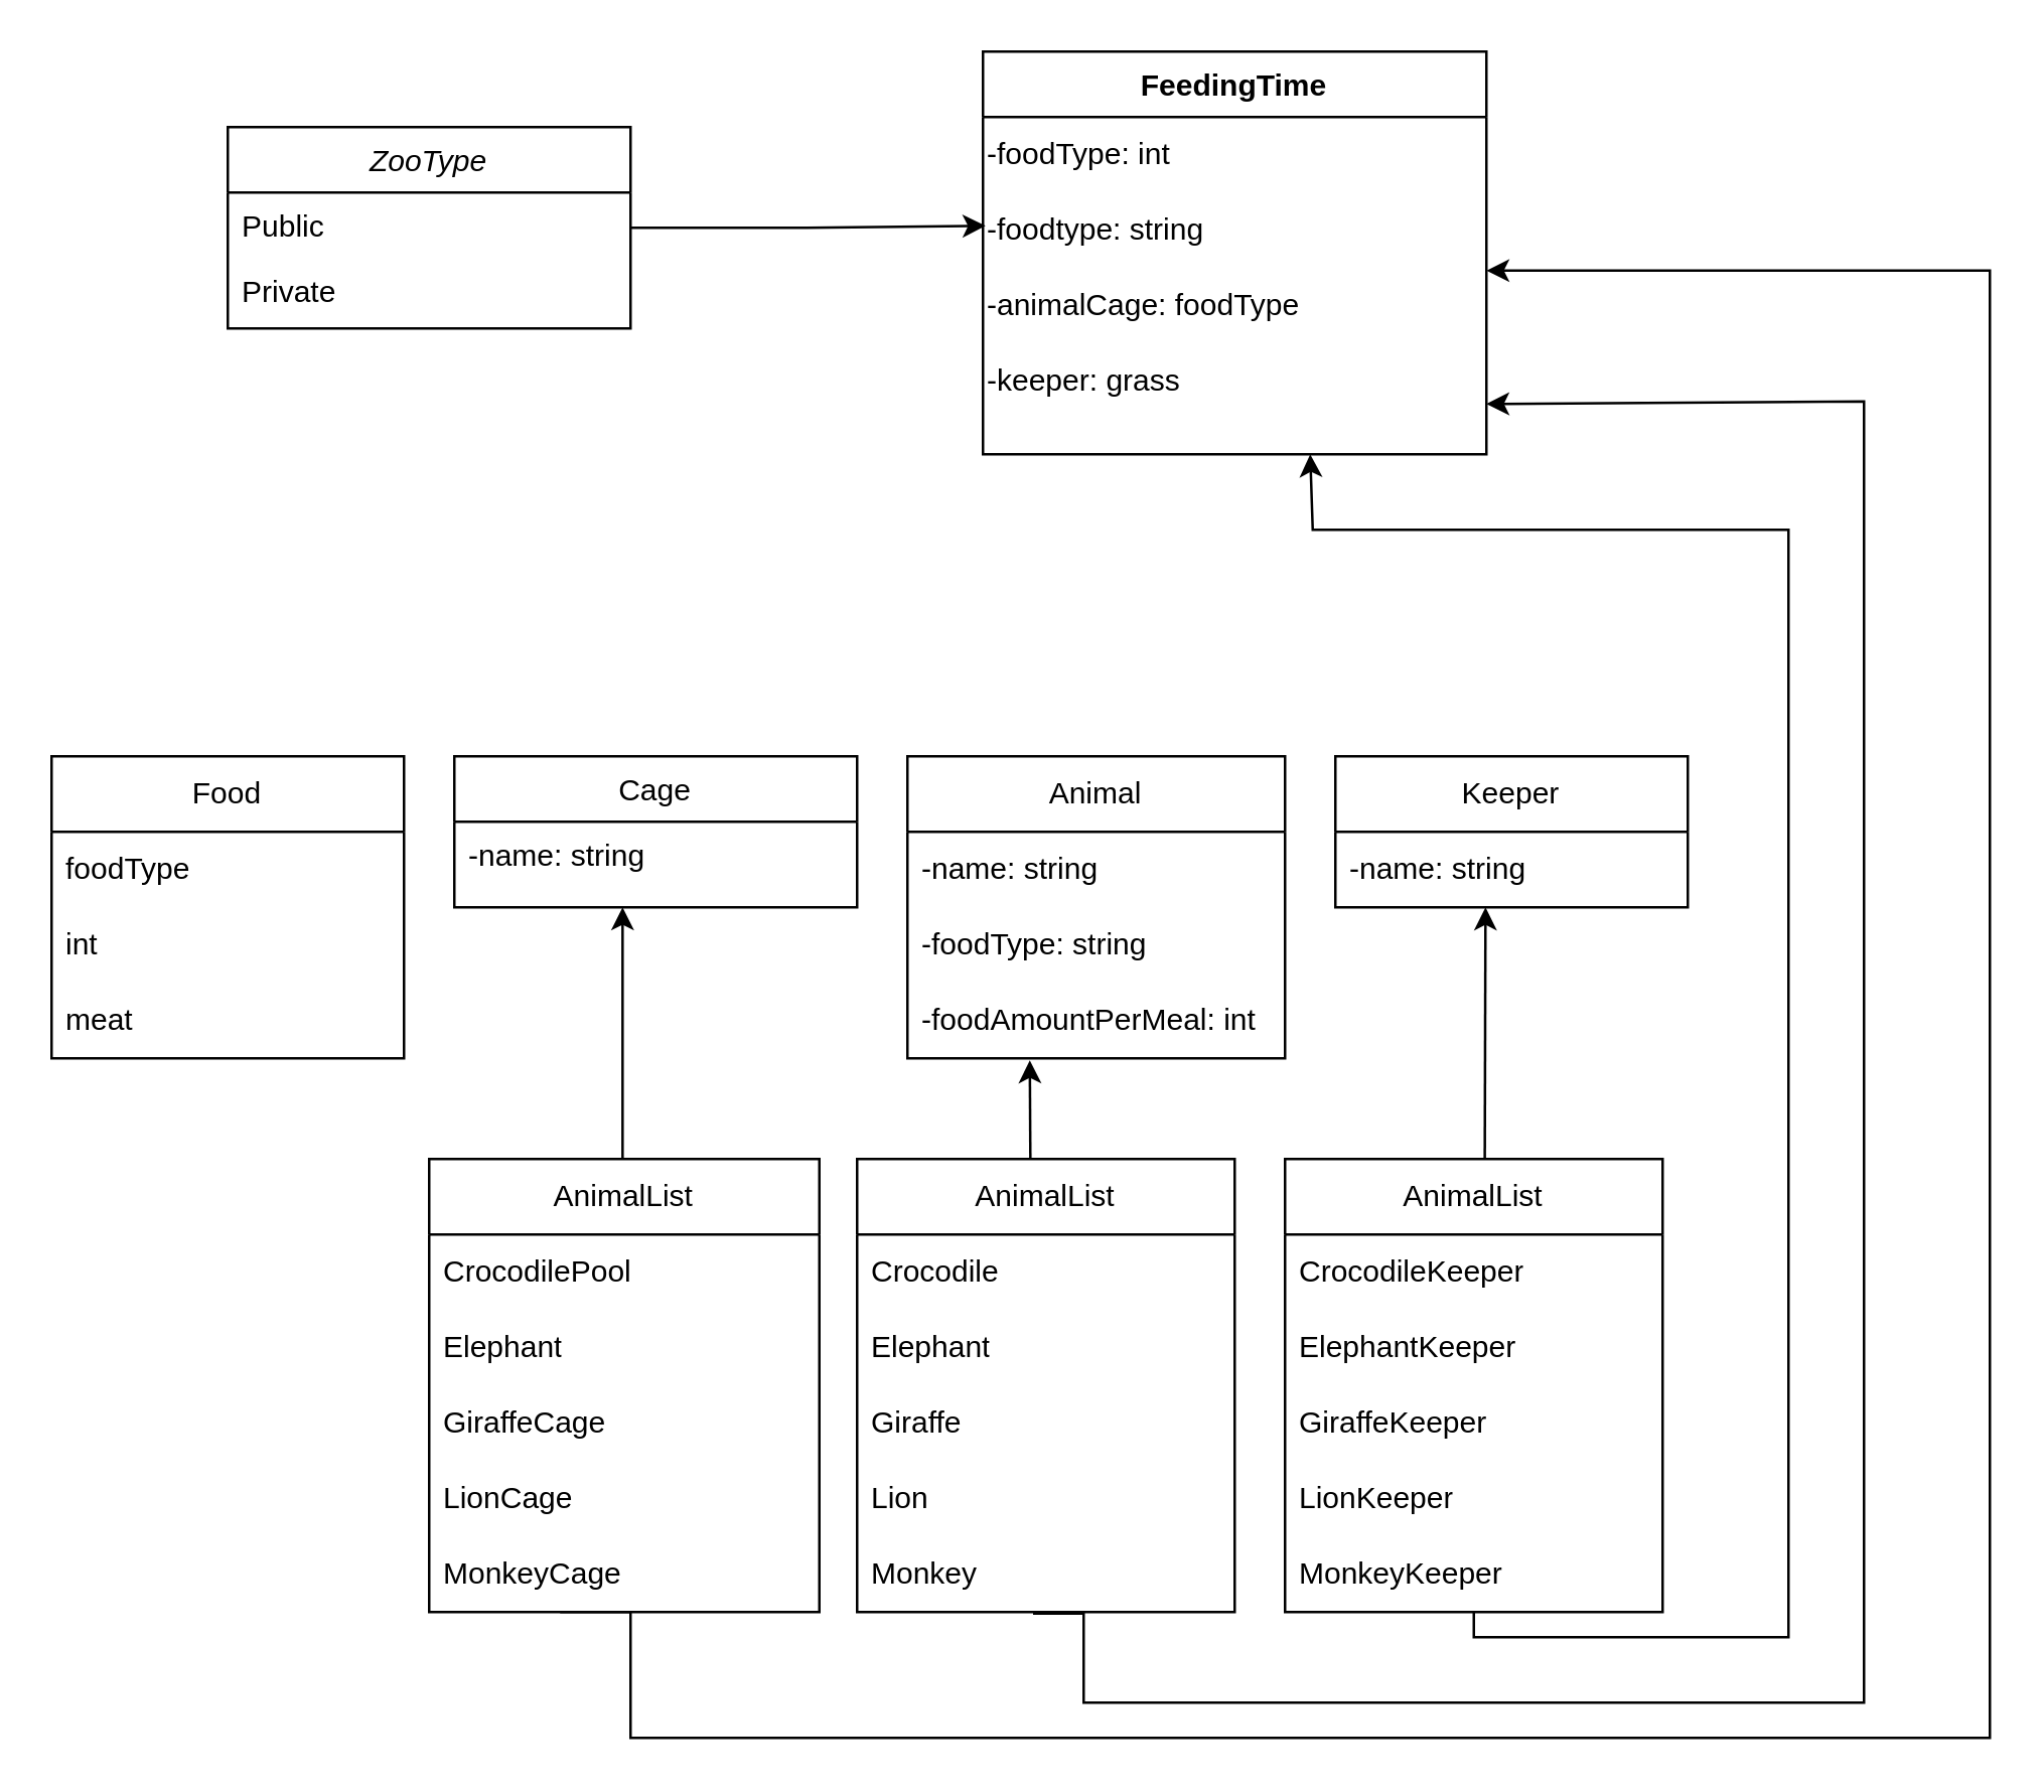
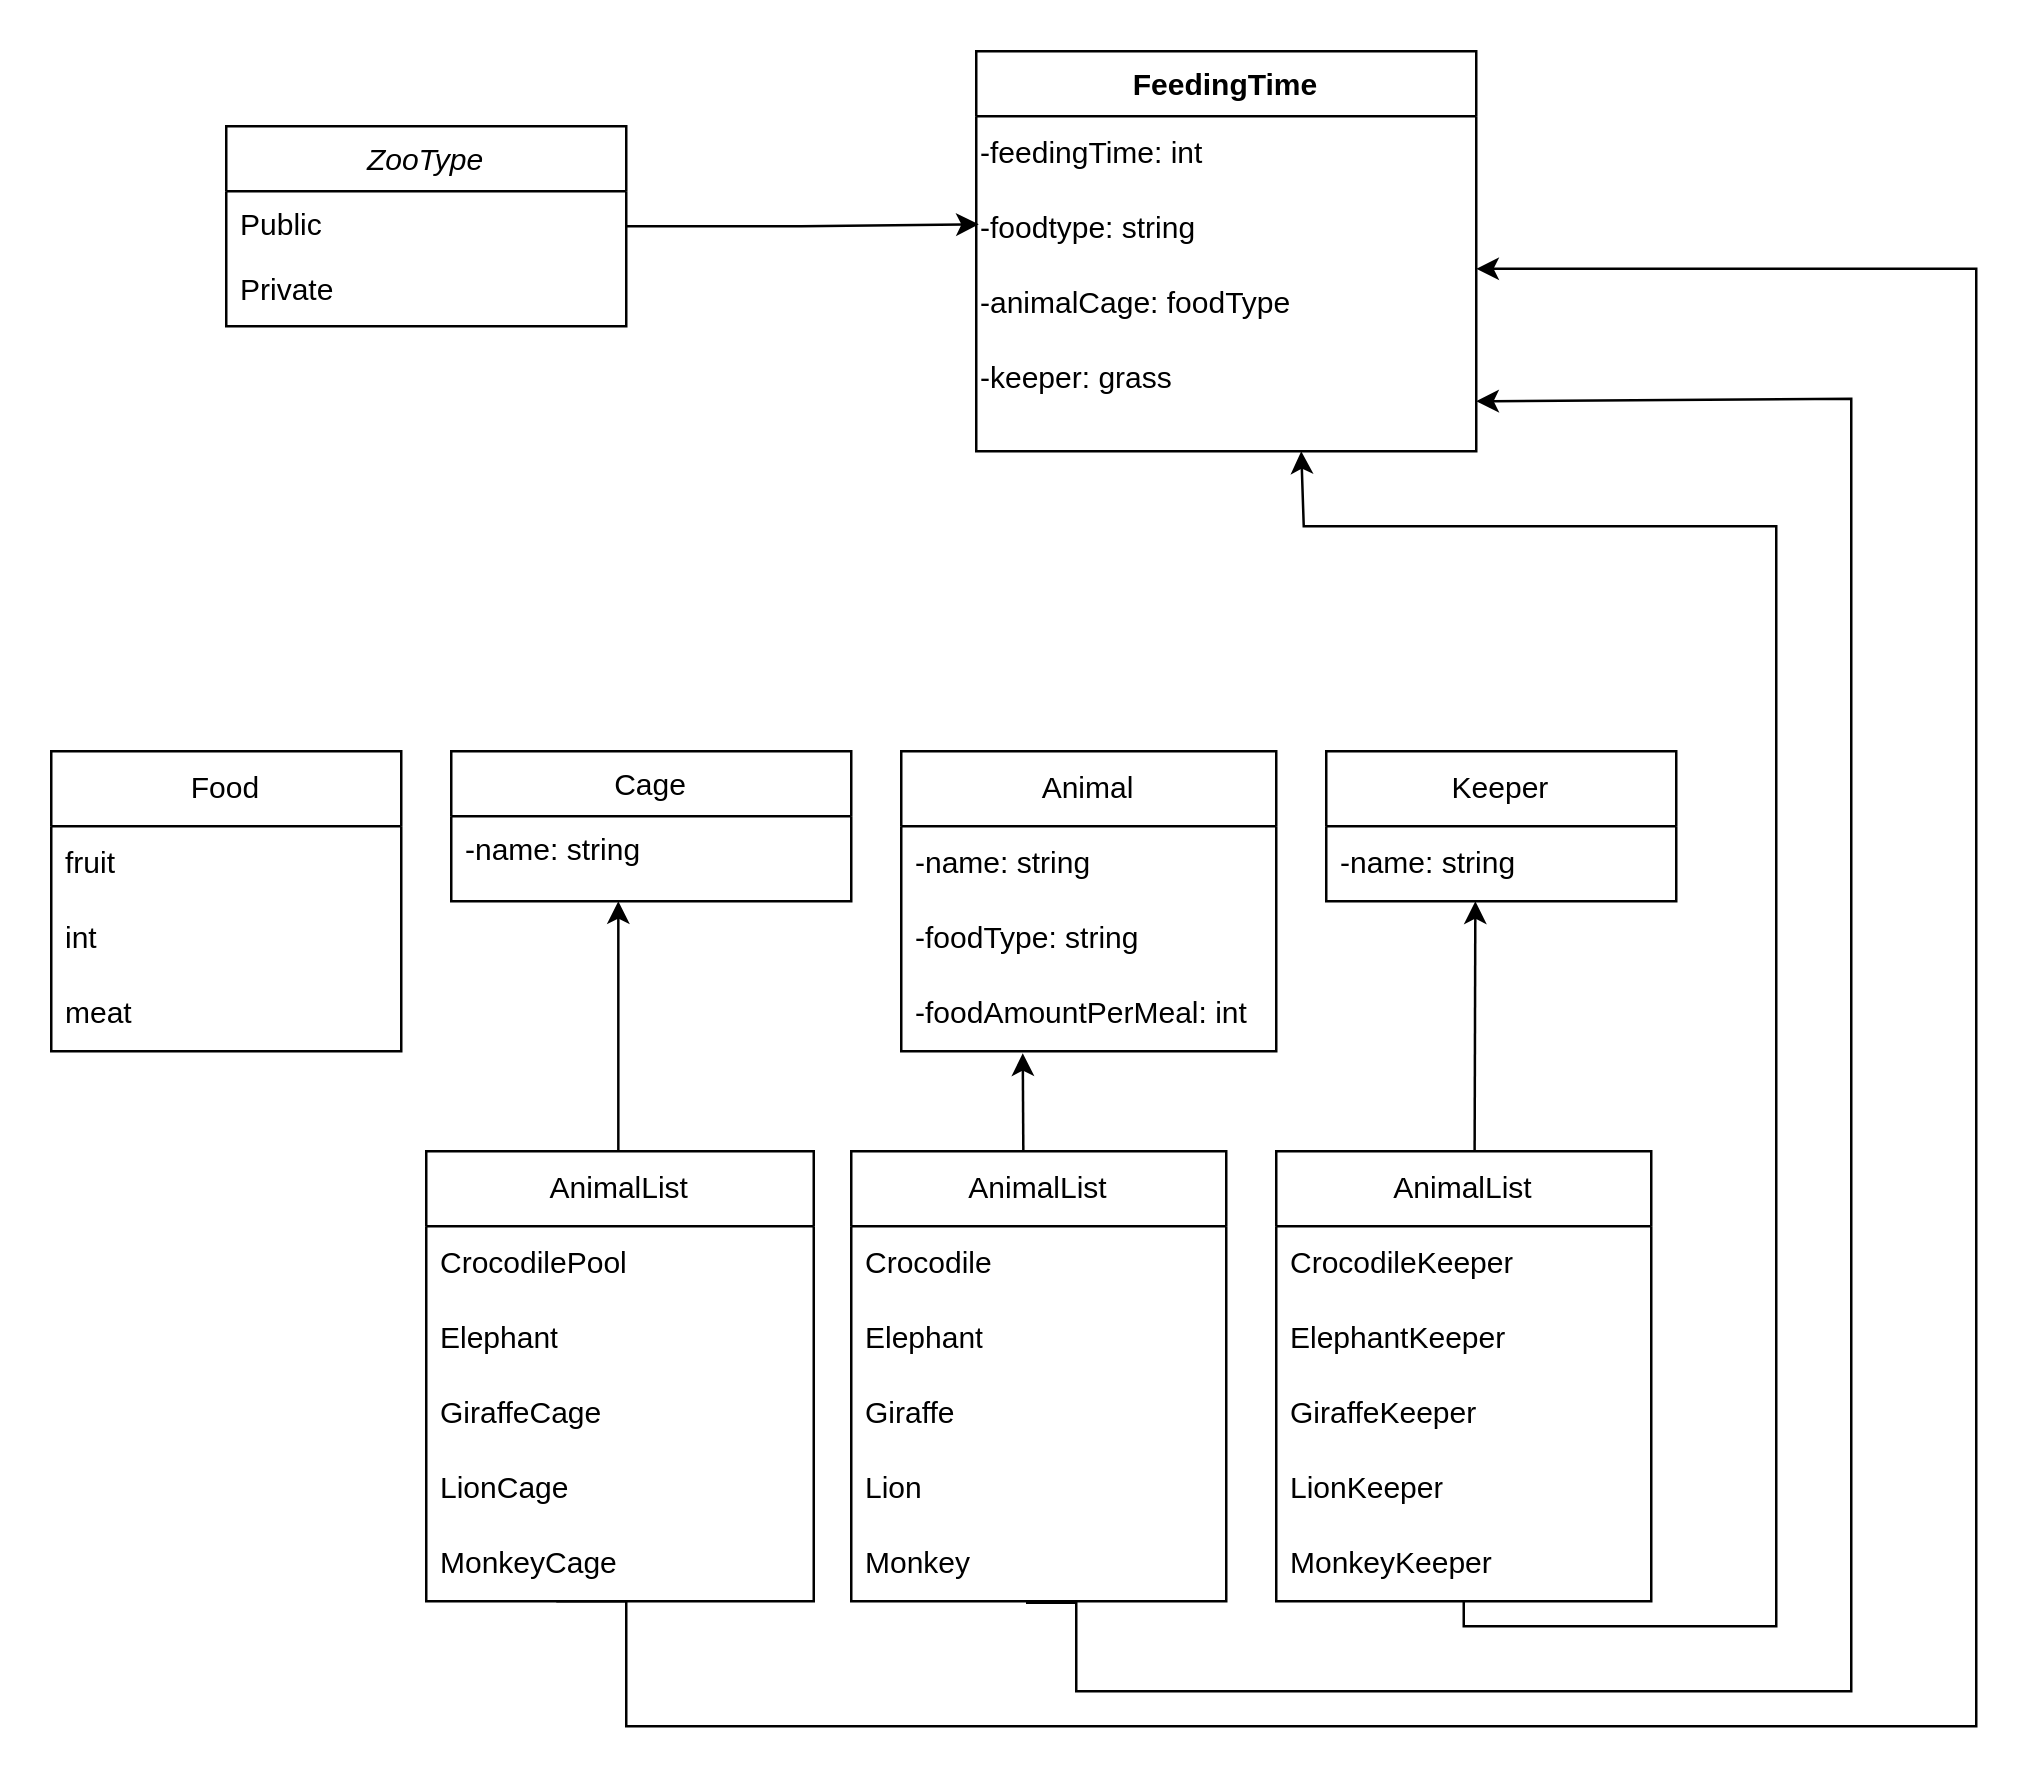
- <mxCell id="9" value="-foodType: int" style="text;html=1;align=left;verticalAlign=middle;resizable=0;points=[];autosize=1;strokeColor=none;fillColor=none;" vertex="1" parent="8"><mxGeometry y="26" width="200" height="30" as="geometry" /></mxCell>
+ <mxCell id="9" value="-feedingTime: int" style="text;html=1;align=left;verticalAlign=middle;resizable=0;points=[];autosize=1;strokeColor=none;fillColor=none;" vertex="1" parent="8"><mxGeometry y="26" width="200" height="30" as="geometry" /></mxCell>
- <mxCell id="16" value="foodType" style="text;strokeColor=none;fillColor=none;align=left;verticalAlign=middle;spacingLeft=4;spacingRight=4;overflow=hidden;points=[[0,0.5],[1,0.5]];portConstraint=eastwest;rotatable=0;whiteSpace=wrap;html=1;" vertex="1" parent="15"><mxGeometry y="30" width="140" height="30" as="geometry" /></mxCell>
+ <mxCell id="16" value="fruit" style="text;strokeColor=none;fillColor=none;align=left;verticalAlign=middle;spacingLeft=4;spacingRight=4;overflow=hidden;points=[[0,0.5],[1,0.5]];portConstraint=eastwest;rotatable=0;whiteSpace=wrap;html=1;" vertex="1" parent="15"><mxGeometry y="30" width="140" height="30" as="geometry" /></mxCell>
